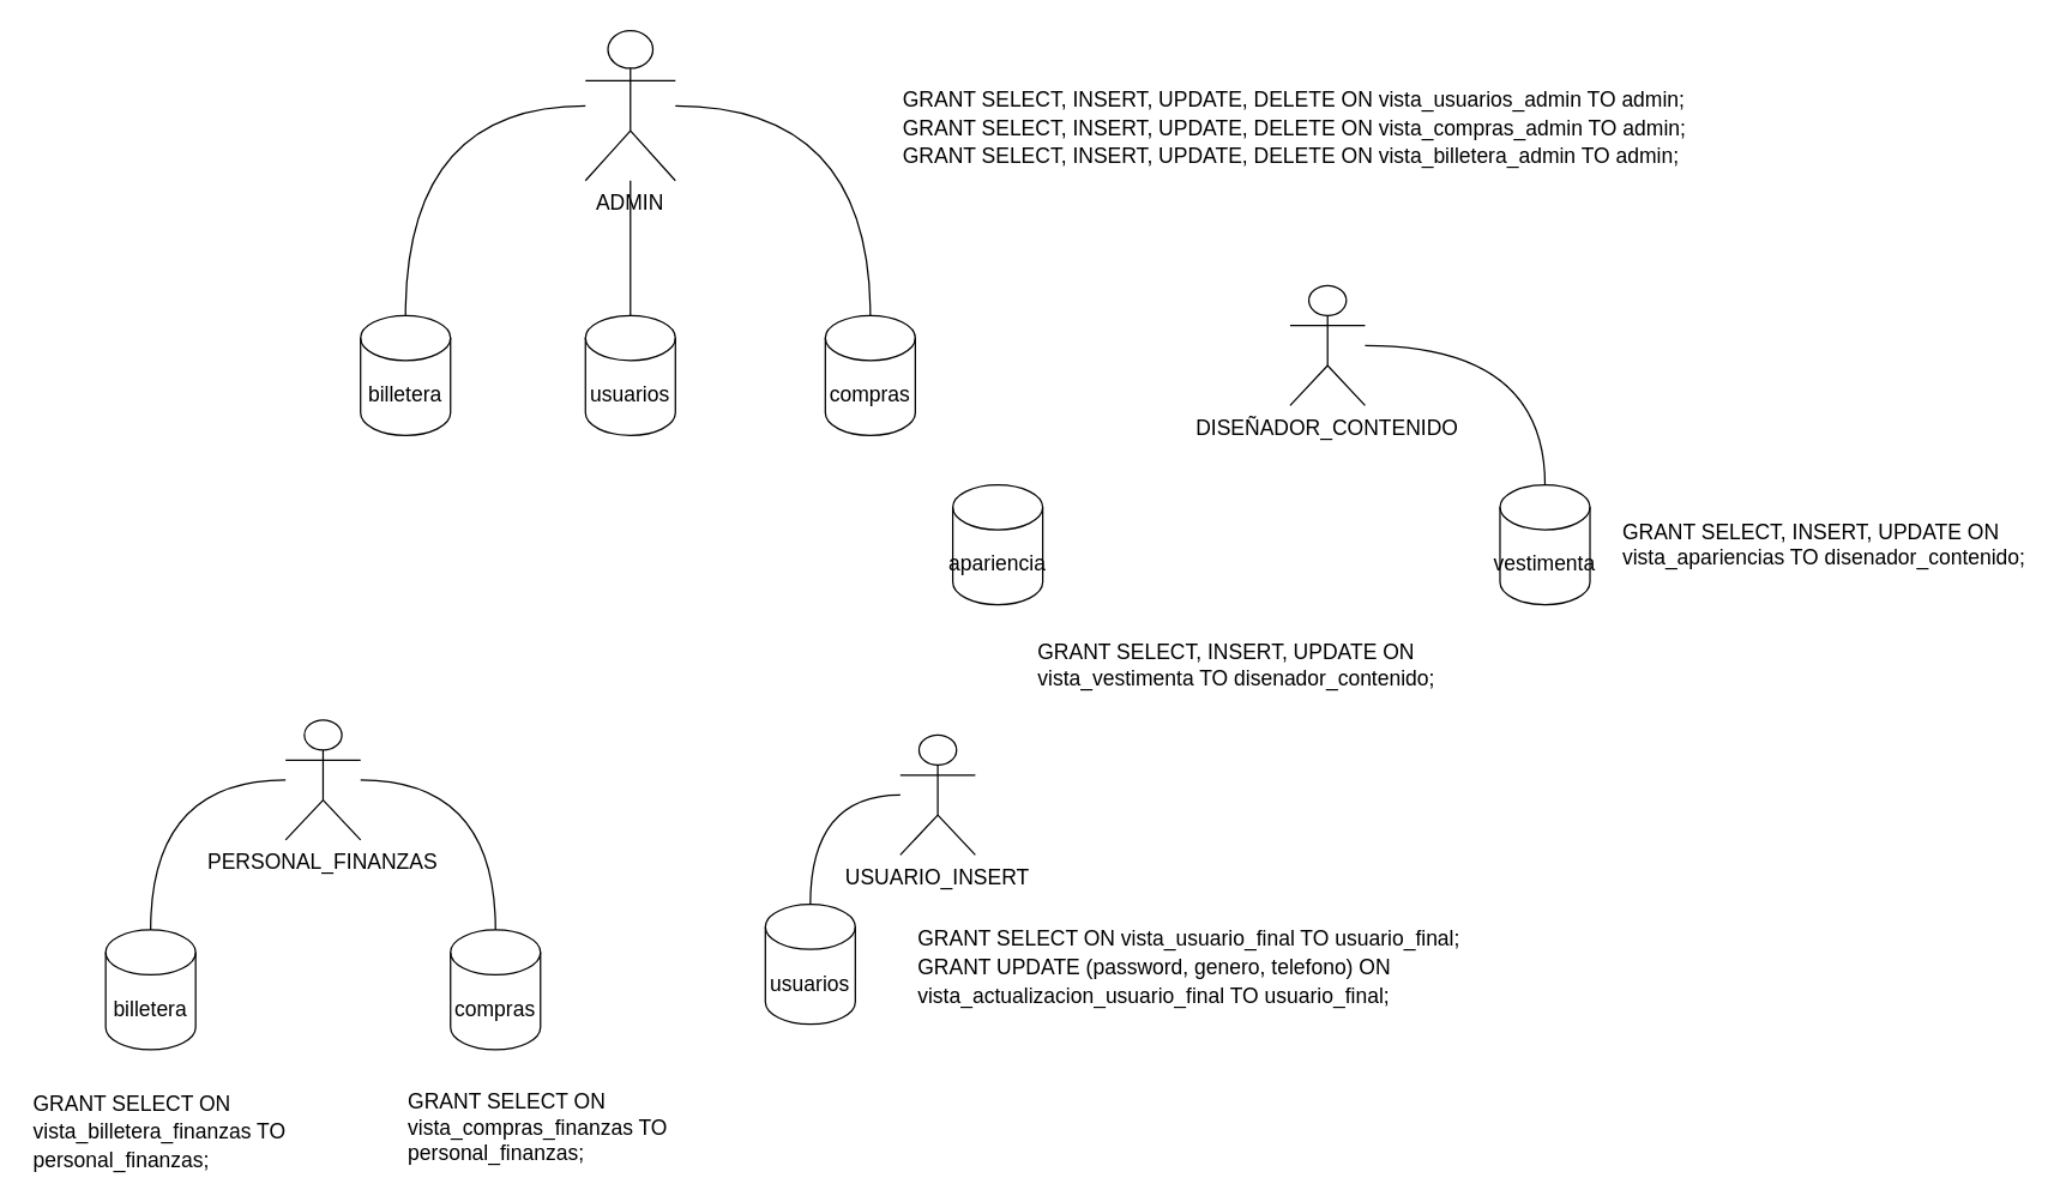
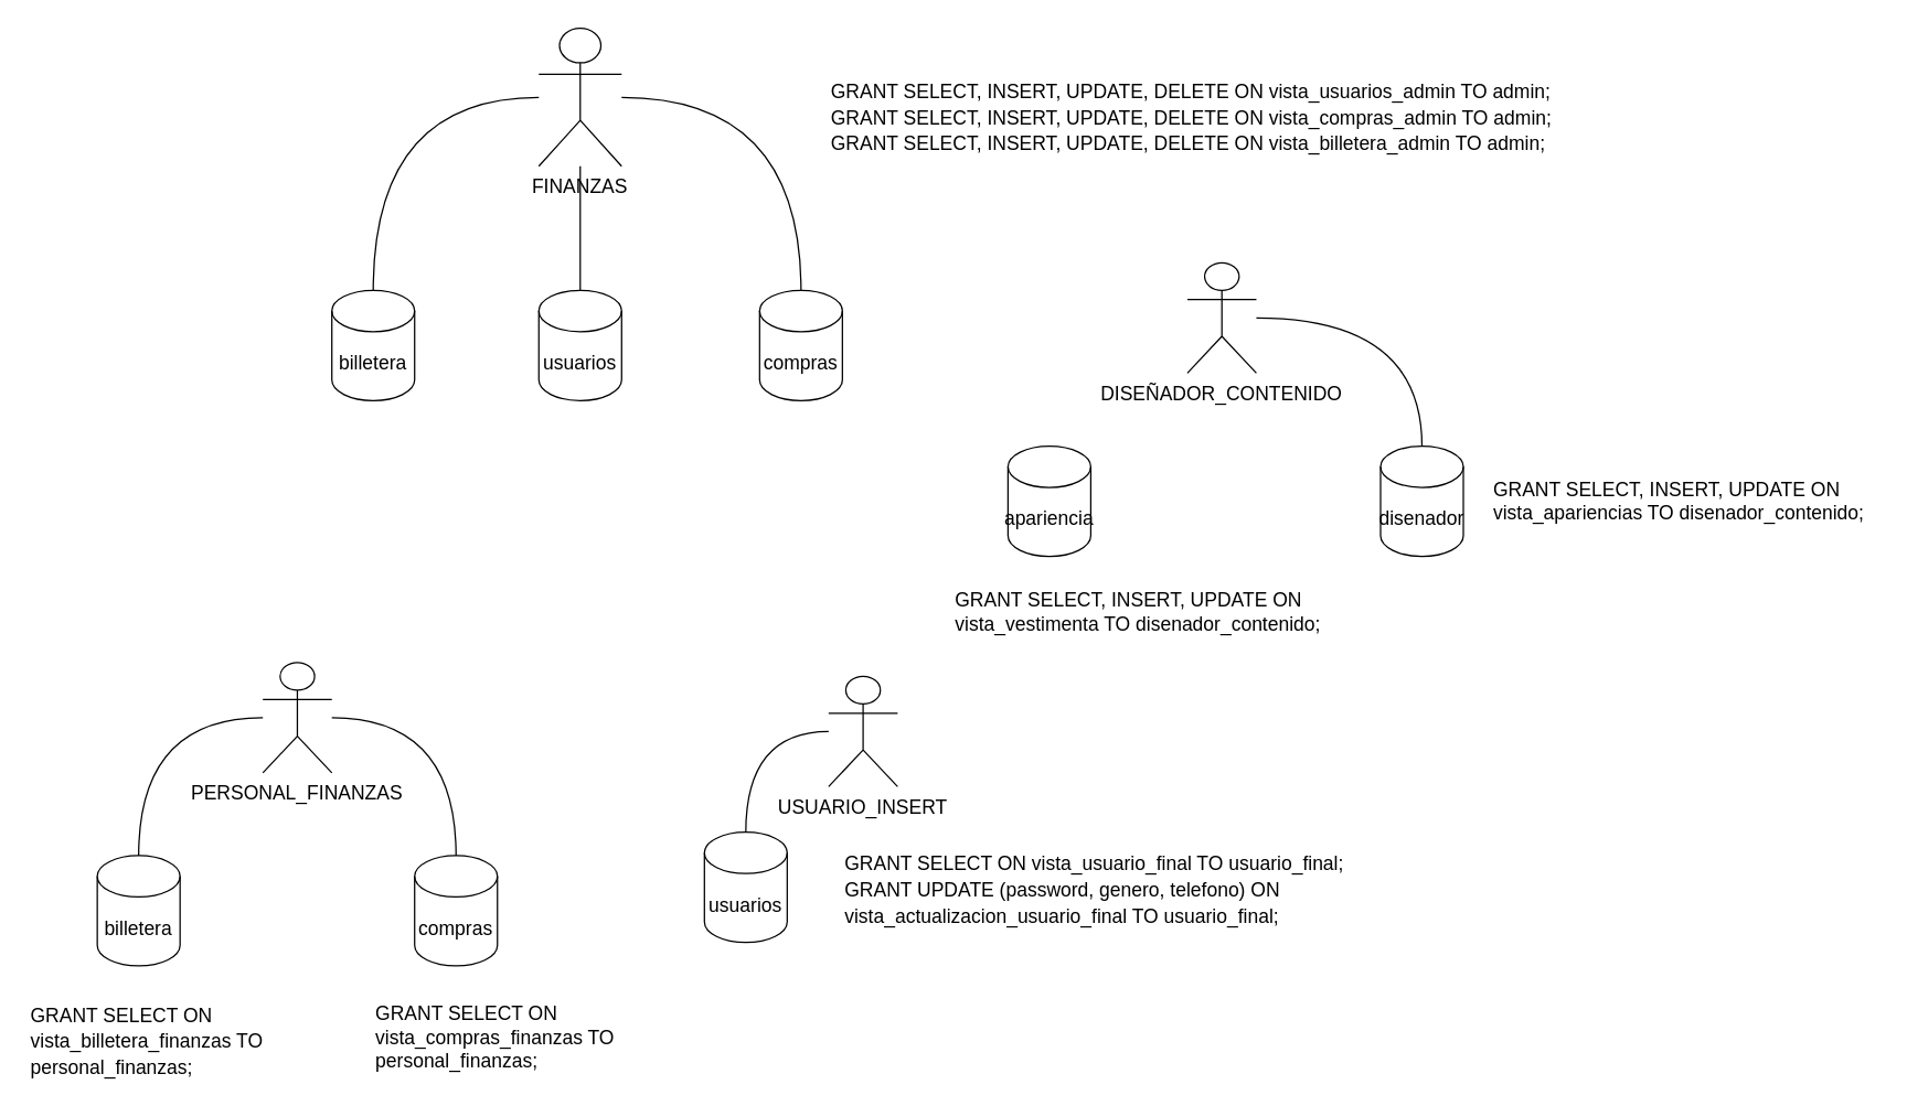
- <mxCell id="21" value="ADMIN" style="whiteSpace=wrap;html=1;fontSize=14;shape=umlActor;verticalLabelPosition=bottom;verticalAlign=top;outlineConnect=0;fontFamily=Helvetica;labelBackgroundColor=none;fontColor=default;" parent="1" vertex="1"><mxGeometry x="390" y="20" width="60" height="100" as="geometry" /></mxCell>
+ <mxCell id="21" value="FINANZAS" style="whiteSpace=wrap;html=1;fontSize=14;shape=umlActor;verticalLabelPosition=bottom;verticalAlign=top;outlineConnect=0;fontFamily=Helvetica;labelBackgroundColor=none;fontColor=default;" parent="1" vertex="1"><mxGeometry x="390" y="20" width="60" height="100" as="geometry" /></mxCell>
- <mxCell id="14" value="apariencia" style="shape=cylinder3;whiteSpace=wrap;html=1;boundedLbl=1;backgroundOutline=1;size=15;labelBackgroundColor=none;fontFamily=Helvetica;fontSize=14;fontColor=default;" parent="1" vertex="1"><mxGeometry x="635" y="323" width="60" height="80" as="geometry" /></mxCell>
+ <mxCell id="14" value="apariencia" style="shape=cylinder3;whiteSpace=wrap;html=1;boundedLbl=1;backgroundOutline=1;size=15;labelBackgroundColor=none;fontFamily=Helvetica;fontSize=14;fontColor=default;" parent="1" vertex="1"><mxGeometry x="730" y="323" width="60" height="80" as="geometry" /></mxCell>
- <mxCell id="15" value="vestimenta" style="shape=cylinder3;whiteSpace=wrap;html=1;boundedLbl=1;backgroundOutline=1;size=15;labelBackgroundColor=none;fontFamily=Helvetica;fontSize=14;fontColor=default;" parent="1" vertex="1"><mxGeometry x="1000" y="323" width="60" height="80" as="geometry" /></mxCell>
+ <mxCell id="15" value="disenador" style="shape=cylinder3;whiteSpace=wrap;html=1;boundedLbl=1;backgroundOutline=1;size=15;labelBackgroundColor=none;fontFamily=Helvetica;fontSize=14;fontColor=default;" parent="1" vertex="1"><mxGeometry x="1000" y="323" width="60" height="80" as="geometry" /></mxCell>
